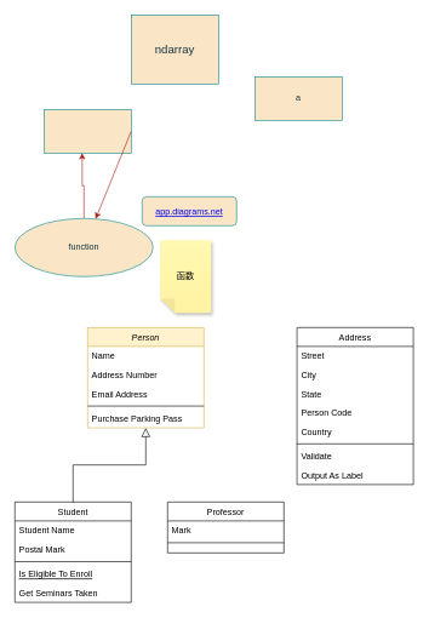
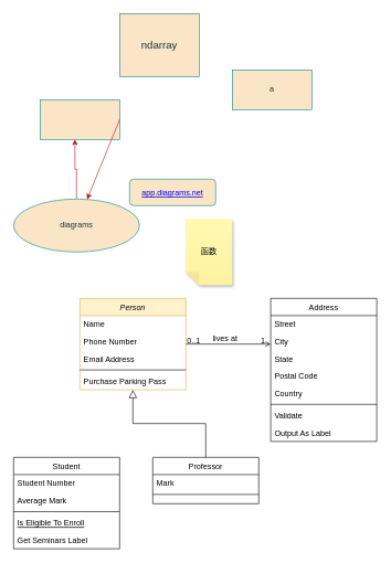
- <mxCell id="4" value="function" style="ellipse;whiteSpace=wrap;html=1;strokeColor=#0F8B8D;fontColor=#143642;fillColor=#FAE5C7;labelBackgroundColor=none;" vertex="1" parent="1"><mxGeometry x="20" y="300" width="190" height="80" as="geometry" /></mxCell>
+ <mxCell id="4" value="diagrams" style="ellipse;whiteSpace=wrap;html=1;strokeColor=#0F8B8D;fontColor=#143642;fillColor=#FAE5C7;labelBackgroundColor=none;" vertex="1" parent="1"><mxGeometry x="20" y="300" width="190" height="80" as="geometry" /></mxCell>
- <mxCell id="6" value="函数&lt;br&gt;" style="shape=note;whiteSpace=wrap;html=1;backgroundOutline=1;fontColor=#000000;darkOpacity=0.05;fillColor=#FFF9B2;strokeColor=none;fillStyle=solid;direction=west;gradientDirection=north;gradientColor=#FFF2A1;shadow=1;size=20;pointerEvents=1;" vertex="1" parent="1"><mxGeometry x="220" y="330" width="70" height="100" as="geometry" /></mxCell>
+ <mxCell id="6" value="函数&lt;br&gt;" style="shape=note;whiteSpace=wrap;html=1;backgroundOutline=1;fontColor=#000000;darkOpacity=0.05;fillColor=#FFF9B2;strokeColor=none;fillStyle=solid;direction=west;gradientDirection=north;gradientColor=#FFF2A1;shadow=1;size=20;pointerEvents=1;" vertex="1" parent="1"><mxGeometry x="280" y="330" width="70" height="100" as="geometry" /></mxCell>
- <mxCell id="10" value="Address Number" style="text;align=left;verticalAlign=top;spacingLeft=4;spacingRight=4;overflow=hidden;rotatable=0;points=[[0,0.5],[1,0.5]];portConstraint=eastwest;rounded=0;shadow=0;html=0;" vertex="1" parent="8"><mxGeometry y="52" width="160" height="26" as="geometry" /></mxCell>
+ <mxCell id="10" value="Phone Number" style="text;align=left;verticalAlign=top;spacingLeft=4;spacingRight=4;overflow=hidden;rotatable=0;points=[[0,0.5],[1,0.5]];portConstraint=eastwest;rounded=0;shadow=0;html=0;" vertex="1" parent="8"><mxGeometry y="52" width="160" height="26" as="geometry" /></mxCell>
+ <mxCell id="34" value="" style="endArrow=open;shadow=0;strokeWidth=1;rounded=0;endFill=1;edgeStyle=elbowEdgeStyle;elbow=vertical;" edge="1" parent="1" source="8" target="25"><mxGeometry x="0.5" y="41" relative="1" as="geometry"><mxPoint x="280" y="522" as="sourcePoint" /><mxPoint x="440" y="522" as="targetPoint" /><mxPoint x="-40" y="32" as="offset" /></mxGeometry></mxCell>
+ <mxCell id="35" value="0..1" style="resizable=0;align=left;verticalAlign=bottom;labelBackgroundColor=none;fontSize=12;" connectable="0" vertex="1" parent="34"><mxGeometry x="-1" relative="1" as="geometry"><mxPoint y="4" as="offset" /></mxGeometry></mxCell>
+ <mxCell id="36" value="1" style="resizable=0;align=right;verticalAlign=bottom;labelBackgroundColor=none;fontSize=12;" connectable="0" vertex="1" parent="34"><mxGeometry x="1" relative="1" as="geometry"><mxPoint x="-7" y="4" as="offset" /></mxGeometry></mxCell>
+ <mxCell id="37" value="lives at" style="text;html=1;resizable=0;points=[];;align=center;verticalAlign=middle;labelBackgroundColor=none;rounded=0;shadow=0;strokeWidth=1;fontSize=12;" vertex="1" connectable="0" parent="34"><mxGeometry x="0.5" y="49" relative="1" as="geometry"><mxPoint x="-38" y="40" as="offset" /></mxGeometry></mxCell>
- <mxCell id="29" value="Person Code" style="text;align=left;verticalAlign=top;spacingLeft=4;spacingRight=4;overflow=hidden;rotatable=0;points=[[0,0.5],[1,0.5]];portConstraint=eastwest;rounded=0;shadow=0;html=0;" vertex="1" parent="25"><mxGeometry y="104" width="160" height="26" as="geometry" /></mxCell>
+ <mxCell id="29" value="Postal Code" style="text;align=left;verticalAlign=top;spacingLeft=4;spacingRight=4;overflow=hidden;rotatable=0;points=[[0,0.5],[1,0.5]];portConstraint=eastwest;rounded=0;shadow=0;html=0;" vertex="1" parent="25"><mxGeometry y="104" width="160" height="26" as="geometry" /></mxCell>
- <mxCell id="20" value="" style="endArrow=block;endSize=10;endFill=0;shadow=0;strokeWidth=1;rounded=0;edgeStyle=elbowEdgeStyle;elbow=vertical;" edge="1" parent="1" source="14" target="8"><mxGeometry width="160" relative="1" as="geometry"><mxPoint x="100" y="533" as="sourcePoint" /><mxPoint x="100" y="533" as="targetPoint" /></mxGeometry></mxCell>
+ <mxCell id="24" value="" style="endArrow=block;endSize=10;endFill=0;shadow=0;strokeWidth=1;rounded=0;edgeStyle=elbowEdgeStyle;elbow=vertical;" edge="1" parent="1" source="21" target="8"><mxGeometry width="160" relative="1" as="geometry"><mxPoint x="110" y="703" as="sourcePoint" /><mxPoint x="210" y="601" as="targetPoint" /></mxGeometry></mxCell>
- <mxCell id="15" value="Student Name" style="text;align=left;verticalAlign=top;spacingLeft=4;spacingRight=4;overflow=hidden;rotatable=0;points=[[0,0.5],[1,0.5]];portConstraint=eastwest;" vertex="1" parent="14"><mxGeometry y="26" width="160" height="26" as="geometry" /></mxCell>
+ <mxCell id="15" value="Student Number" style="text;align=left;verticalAlign=top;spacingLeft=4;spacingRight=4;overflow=hidden;rotatable=0;points=[[0,0.5],[1,0.5]];portConstraint=eastwest;" vertex="1" parent="14"><mxGeometry y="26" width="160" height="26" as="geometry" /></mxCell>
- <mxCell id="16" value="Postal Mark" style="text;align=left;verticalAlign=top;spacingLeft=4;spacingRight=4;overflow=hidden;rotatable=0;points=[[0,0.5],[1,0.5]];portConstraint=eastwest;rounded=0;shadow=0;html=0;" vertex="1" parent="14"><mxGeometry y="52" width="160" height="26" as="geometry" /></mxCell>
+ <mxCell id="16" value="Average Mark" style="text;align=left;verticalAlign=top;spacingLeft=4;spacingRight=4;overflow=hidden;rotatable=0;points=[[0,0.5],[1,0.5]];portConstraint=eastwest;rounded=0;shadow=0;html=0;" vertex="1" parent="14"><mxGeometry y="52" width="160" height="26" as="geometry" /></mxCell>
- <mxCell id="19" value="Get Seminars Taken" style="text;align=left;verticalAlign=top;spacingLeft=4;spacingRight=4;overflow=hidden;rotatable=0;points=[[0,0.5],[1,0.5]];portConstraint=eastwest;" vertex="1" parent="14"><mxGeometry y="112" width="160" height="26" as="geometry" /></mxCell>
+ <mxCell id="19" value="Get Seminars Label" style="text;align=left;verticalAlign=top;spacingLeft=4;spacingRight=4;overflow=hidden;rotatable=0;points=[[0,0.5],[1,0.5]];portConstraint=eastwest;" vertex="1" parent="14"><mxGeometry y="112" width="160" height="26" as="geometry" /></mxCell>
